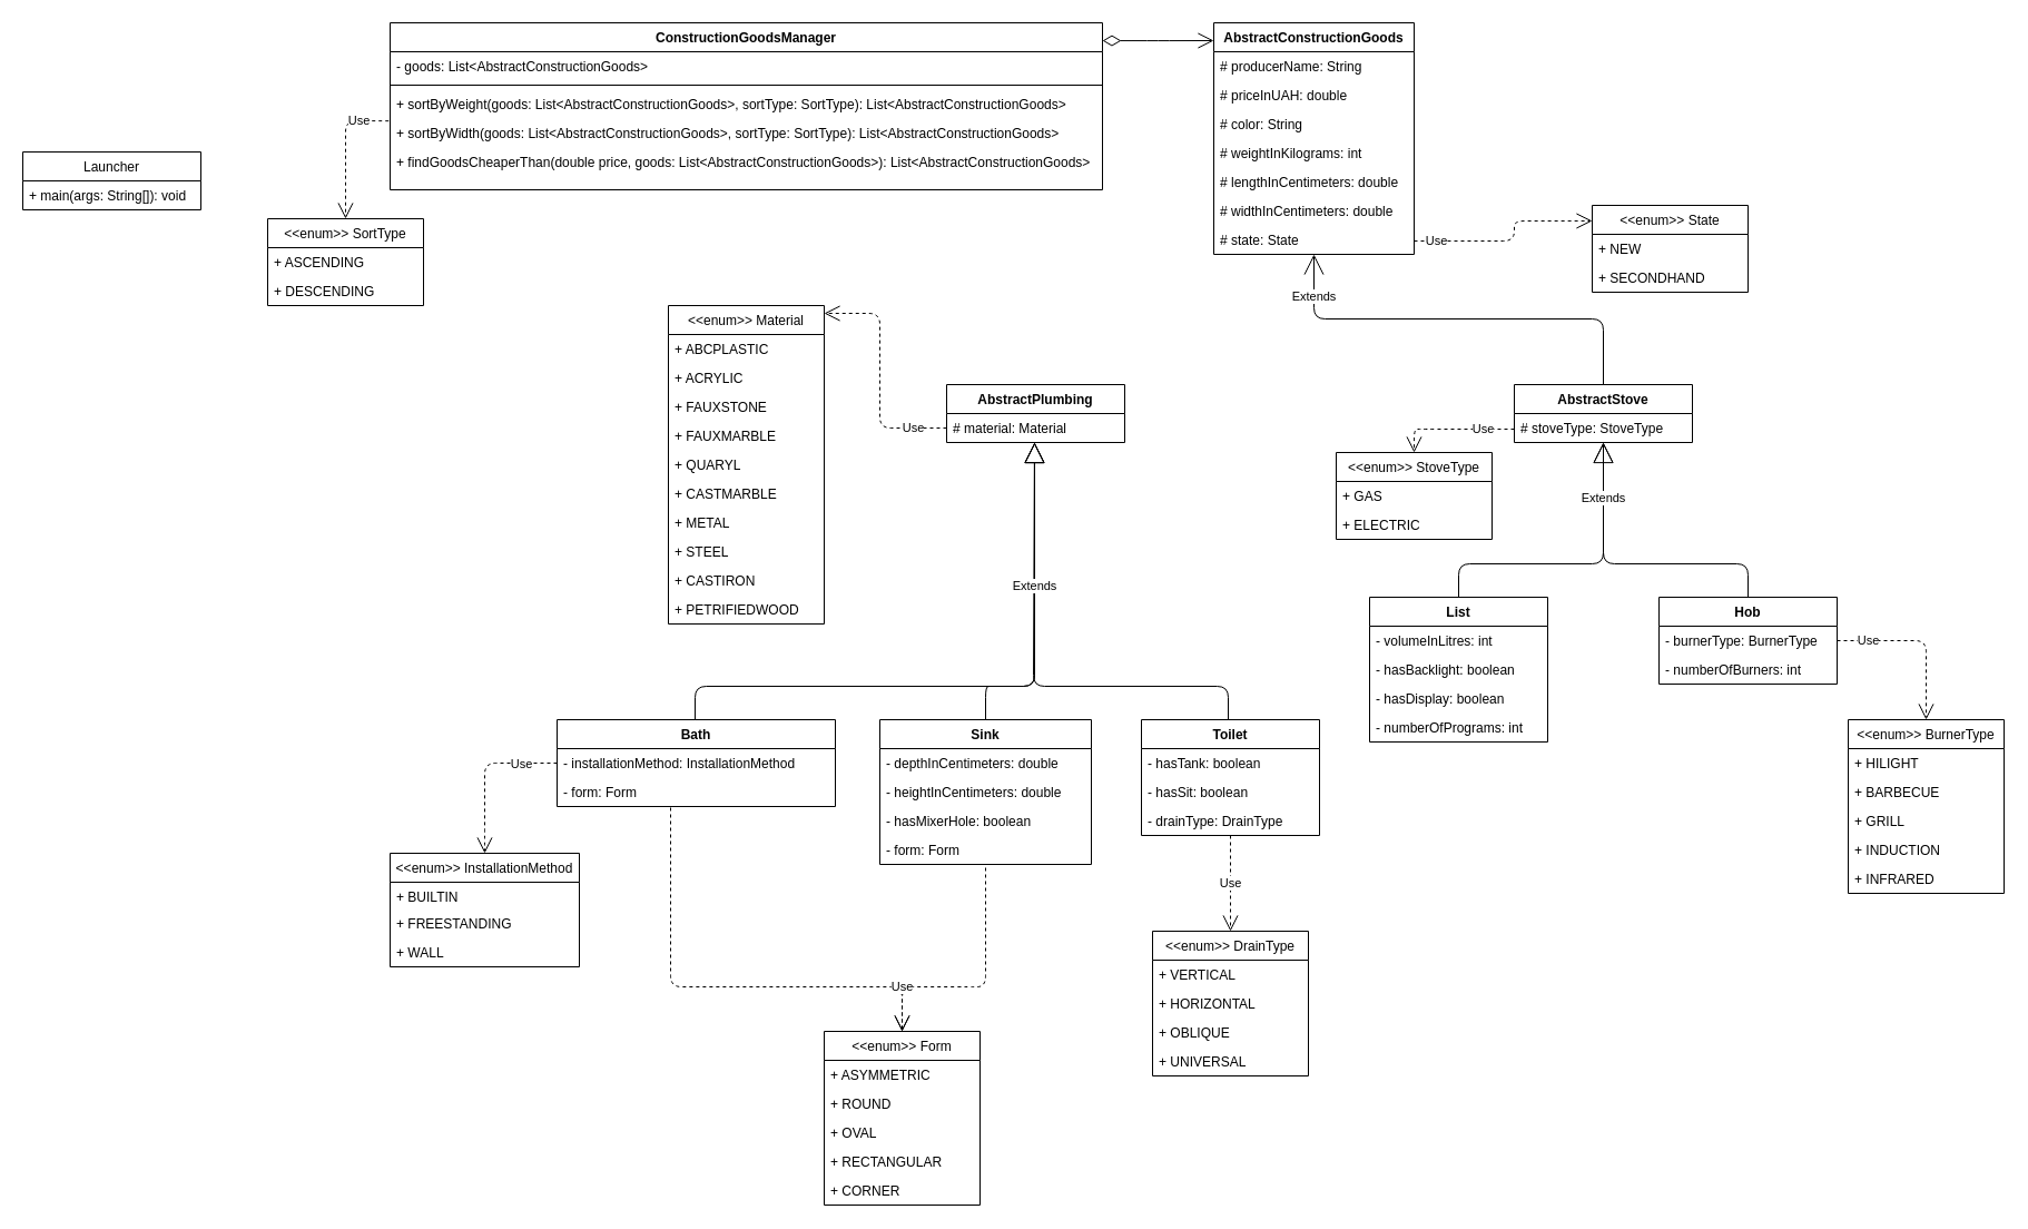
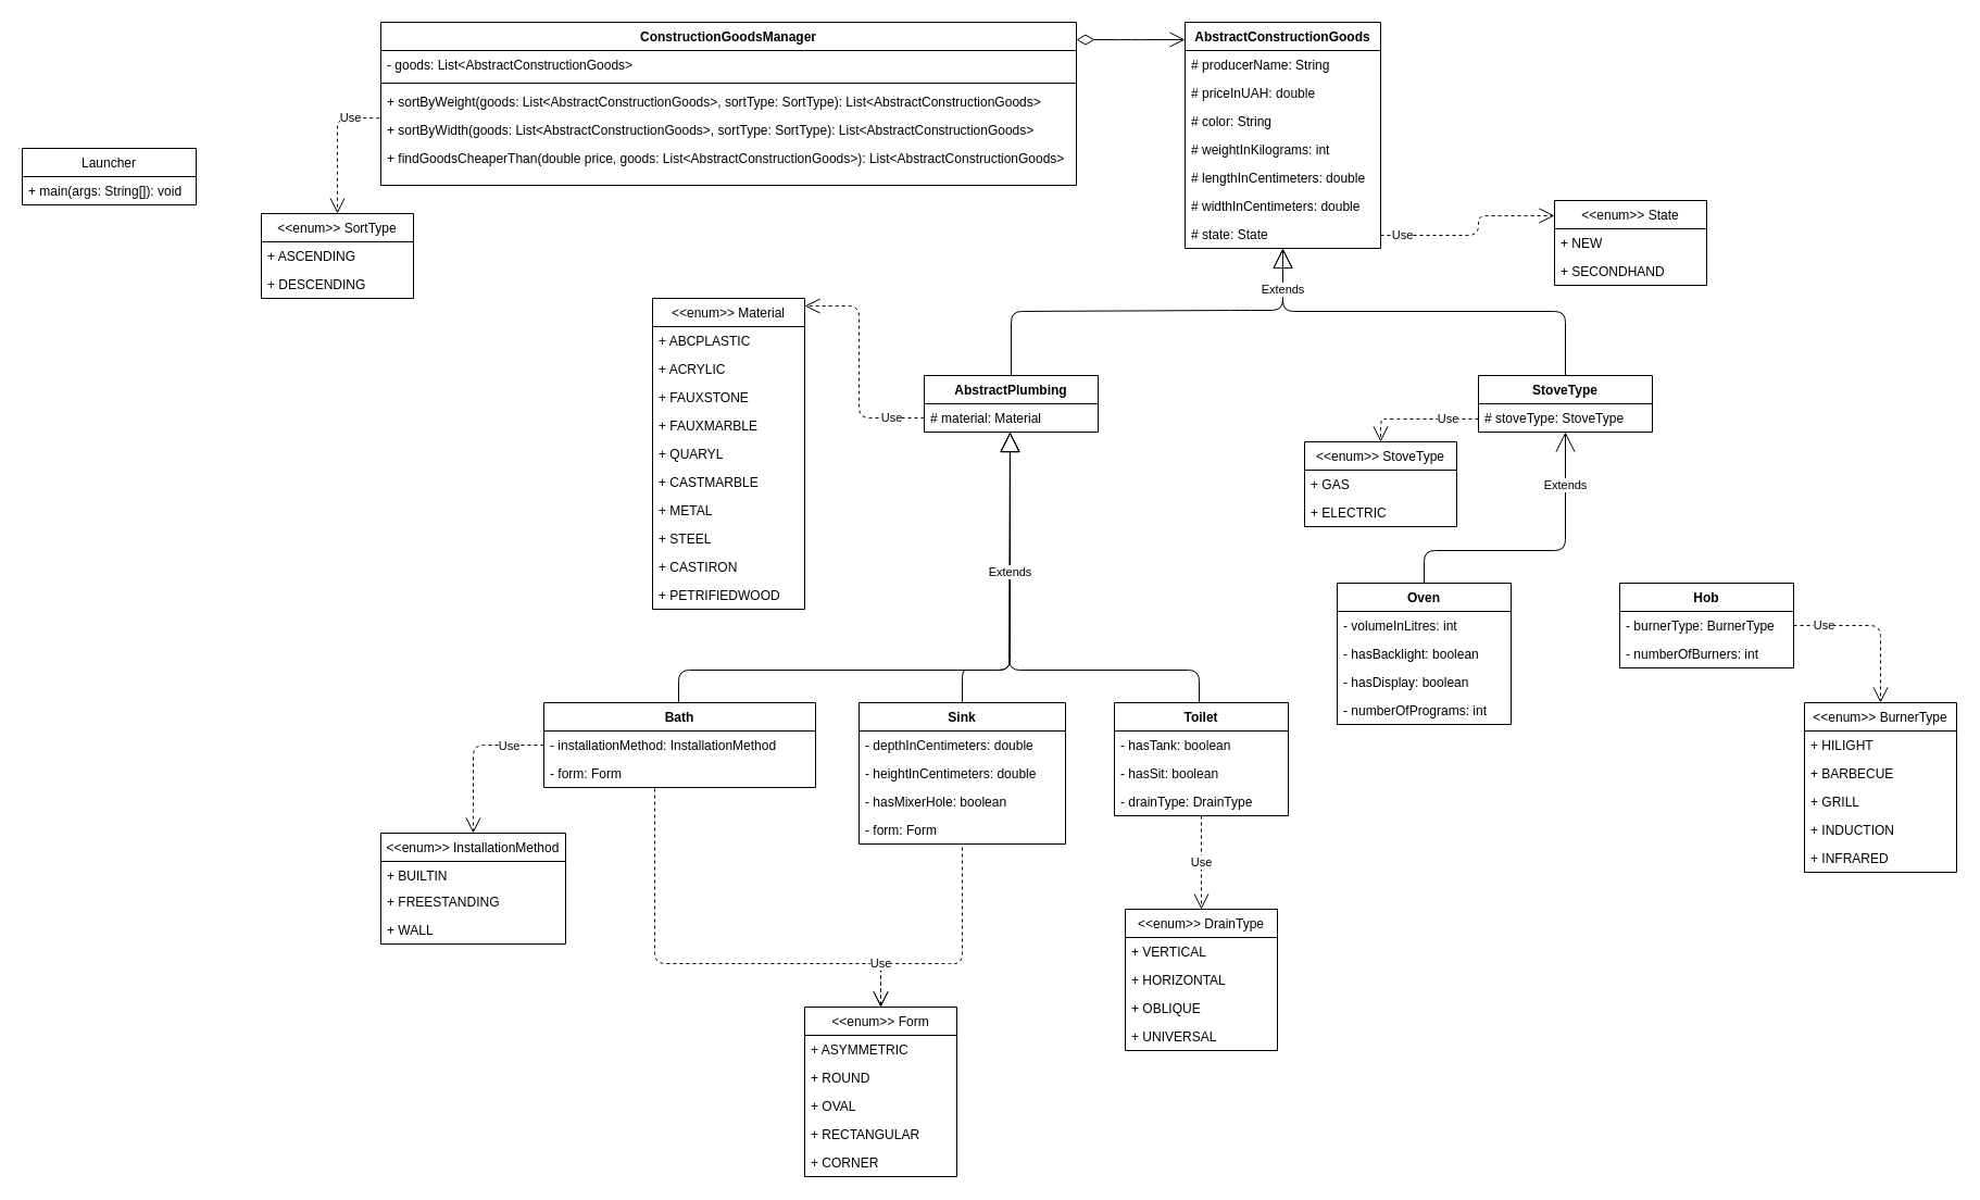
+ <mxCell id="64" value="Extends" style="endArrow=block;endSize=16;endFill=0;html=1;exitX=0.5;exitY=0;exitDx=0;exitDy=0;" parent="1" source="10" target="9" edge="1"><mxGeometry x="0.792" width="160" relative="1" as="geometry"><mxPoint x="802" y="345" as="sourcePoint" /><mxPoint x="1180" y="246" as="targetPoint" /><Array as="points"><mxPoint x="930" y="286" /><mxPoint x="1141" y="285" /><mxPoint x="1180" y="285" /></Array><mxPoint as="offset" /></mxGeometry></mxCell>
- <mxCell id="12" value="AbstractStove" style="swimlane;fontStyle=1;align=center;verticalAlign=top;childLayout=stackLayout;horizontal=1;startSize=26;horizontalStack=0;resizeParent=1;resizeParentMax=0;resizeLast=0;collapsible=1;marginBottom=0;" parent="1" vertex="1"><mxGeometry x="1360" y="345" width="160" height="52" as="geometry" /></mxCell>
+ <mxCell id="12" value="StoveType" style="swimlane;fontStyle=1;align=center;verticalAlign=top;childLayout=stackLayout;horizontal=1;startSize=26;horizontalStack=0;resizeParent=1;resizeParentMax=0;resizeLast=0;collapsible=1;marginBottom=0;" parent="1" vertex="1"><mxGeometry x="1360" y="345" width="160" height="52" as="geometry" /></mxCell>
- <mxCell id="99" value="Extends" style="endArrow=block;endSize=16;endFill=0;html=1;exitX=0.5;exitY=0;exitDx=0;exitDy=0;" parent="1" source="49" target="14" edge="1"><mxGeometry x="0.63" width="160" relative="1" as="geometry"><mxPoint x="1510" y="486" as="sourcePoint" /><mxPoint x="1440" y="396" as="targetPoint" /><Array as="points"><mxPoint x="1570" y="506" /><mxPoint x="1440" y="506" /></Array><mxPoint as="offset" /></mxGeometry></mxCell>
- <mxCell id="44" value="List" style="swimlane;fontStyle=1;align=center;verticalAlign=top;childLayout=stackLayout;horizontal=1;startSize=26;horizontalStack=0;resizeParent=1;resizeParentMax=0;resizeLast=0;collapsible=1;marginBottom=0;" parent="1" vertex="1"><mxGeometry x="1230" y="536" width="160" height="130" as="geometry" /></mxCell>
+ <mxCell id="44" value="Oven" style="swimlane;fontStyle=1;align=center;verticalAlign=top;childLayout=stackLayout;horizontal=1;startSize=26;horizontalStack=0;resizeParent=1;resizeParentMax=0;resizeLast=0;collapsible=1;marginBottom=0;" parent="1" vertex="1"><mxGeometry x="1230" y="536" width="160" height="130" as="geometry" /></mxCell>
